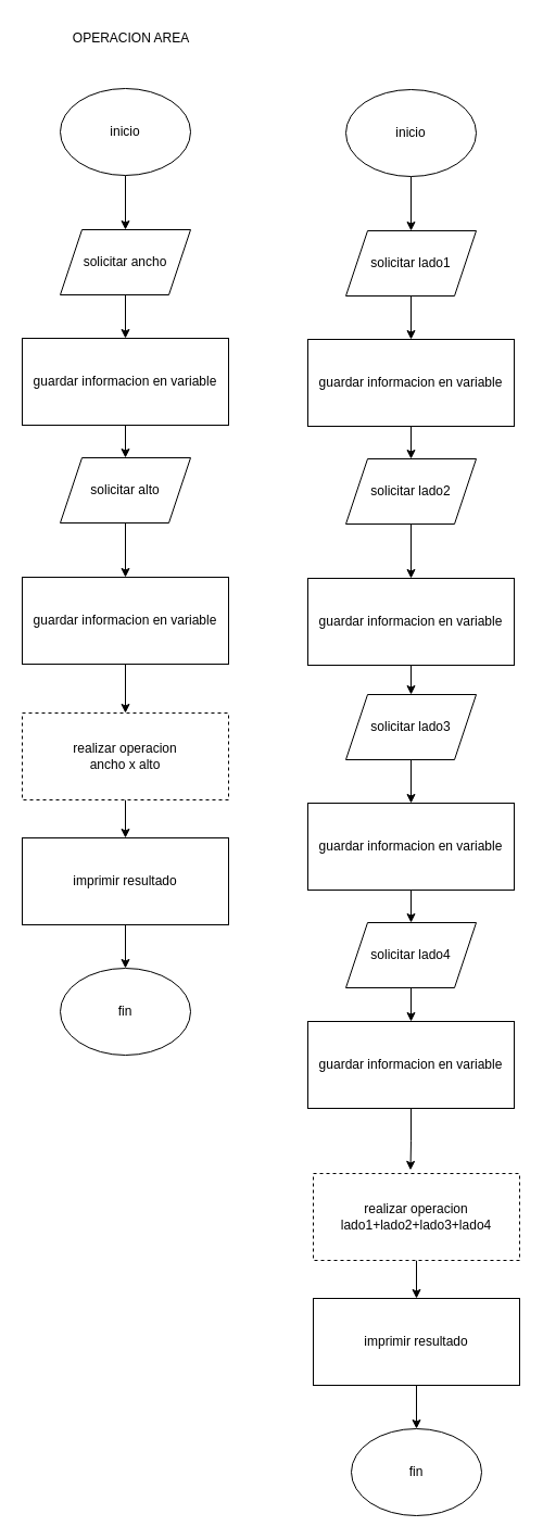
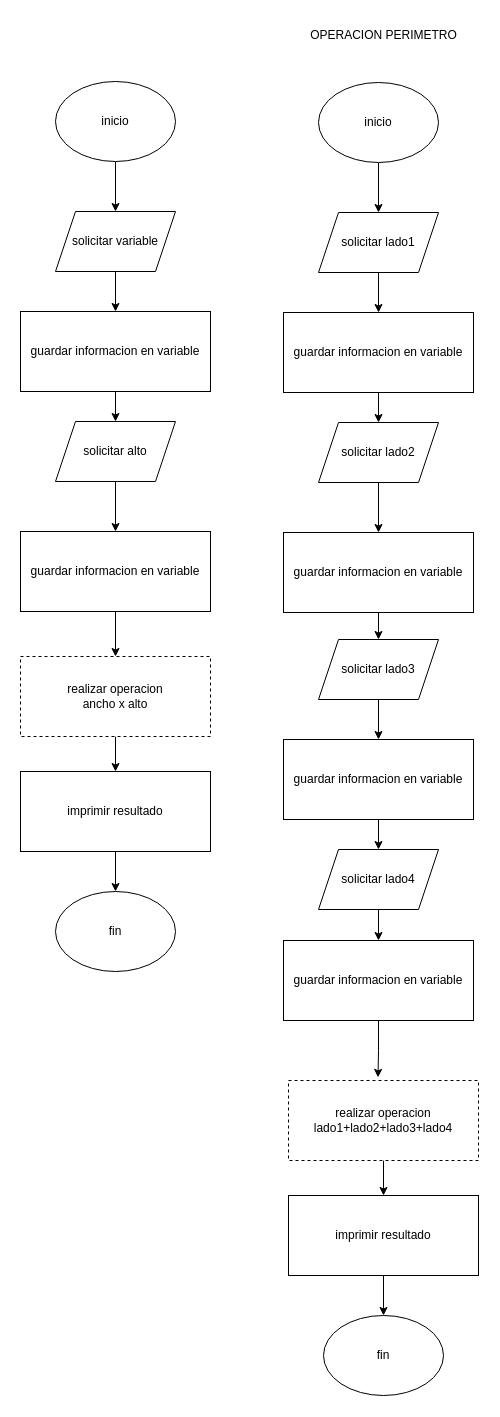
- <mxCell id="17" value="OPERACION AREA" style="text;html=1;align=center;verticalAlign=middle;resizable=0;points=[];autosize=1;strokeColor=none;fillColor=none;" vertex="1" parent="1"><mxGeometry x="55" width="130" height="30" as="geometry" y="20" /></mxCell>
+ <mxCell id="32" value="OPERACION PERIMETRO" style="text;html=1;align=center;verticalAlign=middle;resizable=0;points=[];autosize=1;strokeColor=none;fillColor=none;" vertex="1" parent="1"><mxGeometry x="298" width="170" height="30" as="geometry" y="20" /></mxCell>
- <mxCell id="5" value="solicitar ancho" style="shape=parallelogram;perimeter=parallelogramPerimeter;whiteSpace=wrap;html=1;fixedSize=1;" vertex="1" parent="1"><mxGeometry x="55" y="211" width="120" height="60" as="geometry" /></mxCell>
+ <mxCell id="5" value="solicitar variable" style="shape=parallelogram;perimeter=parallelogramPerimeter;whiteSpace=wrap;html=1;fixedSize=1;" vertex="1" parent="1"><mxGeometry x="55" y="211" width="120" height="60" as="geometry" /></mxCell>
